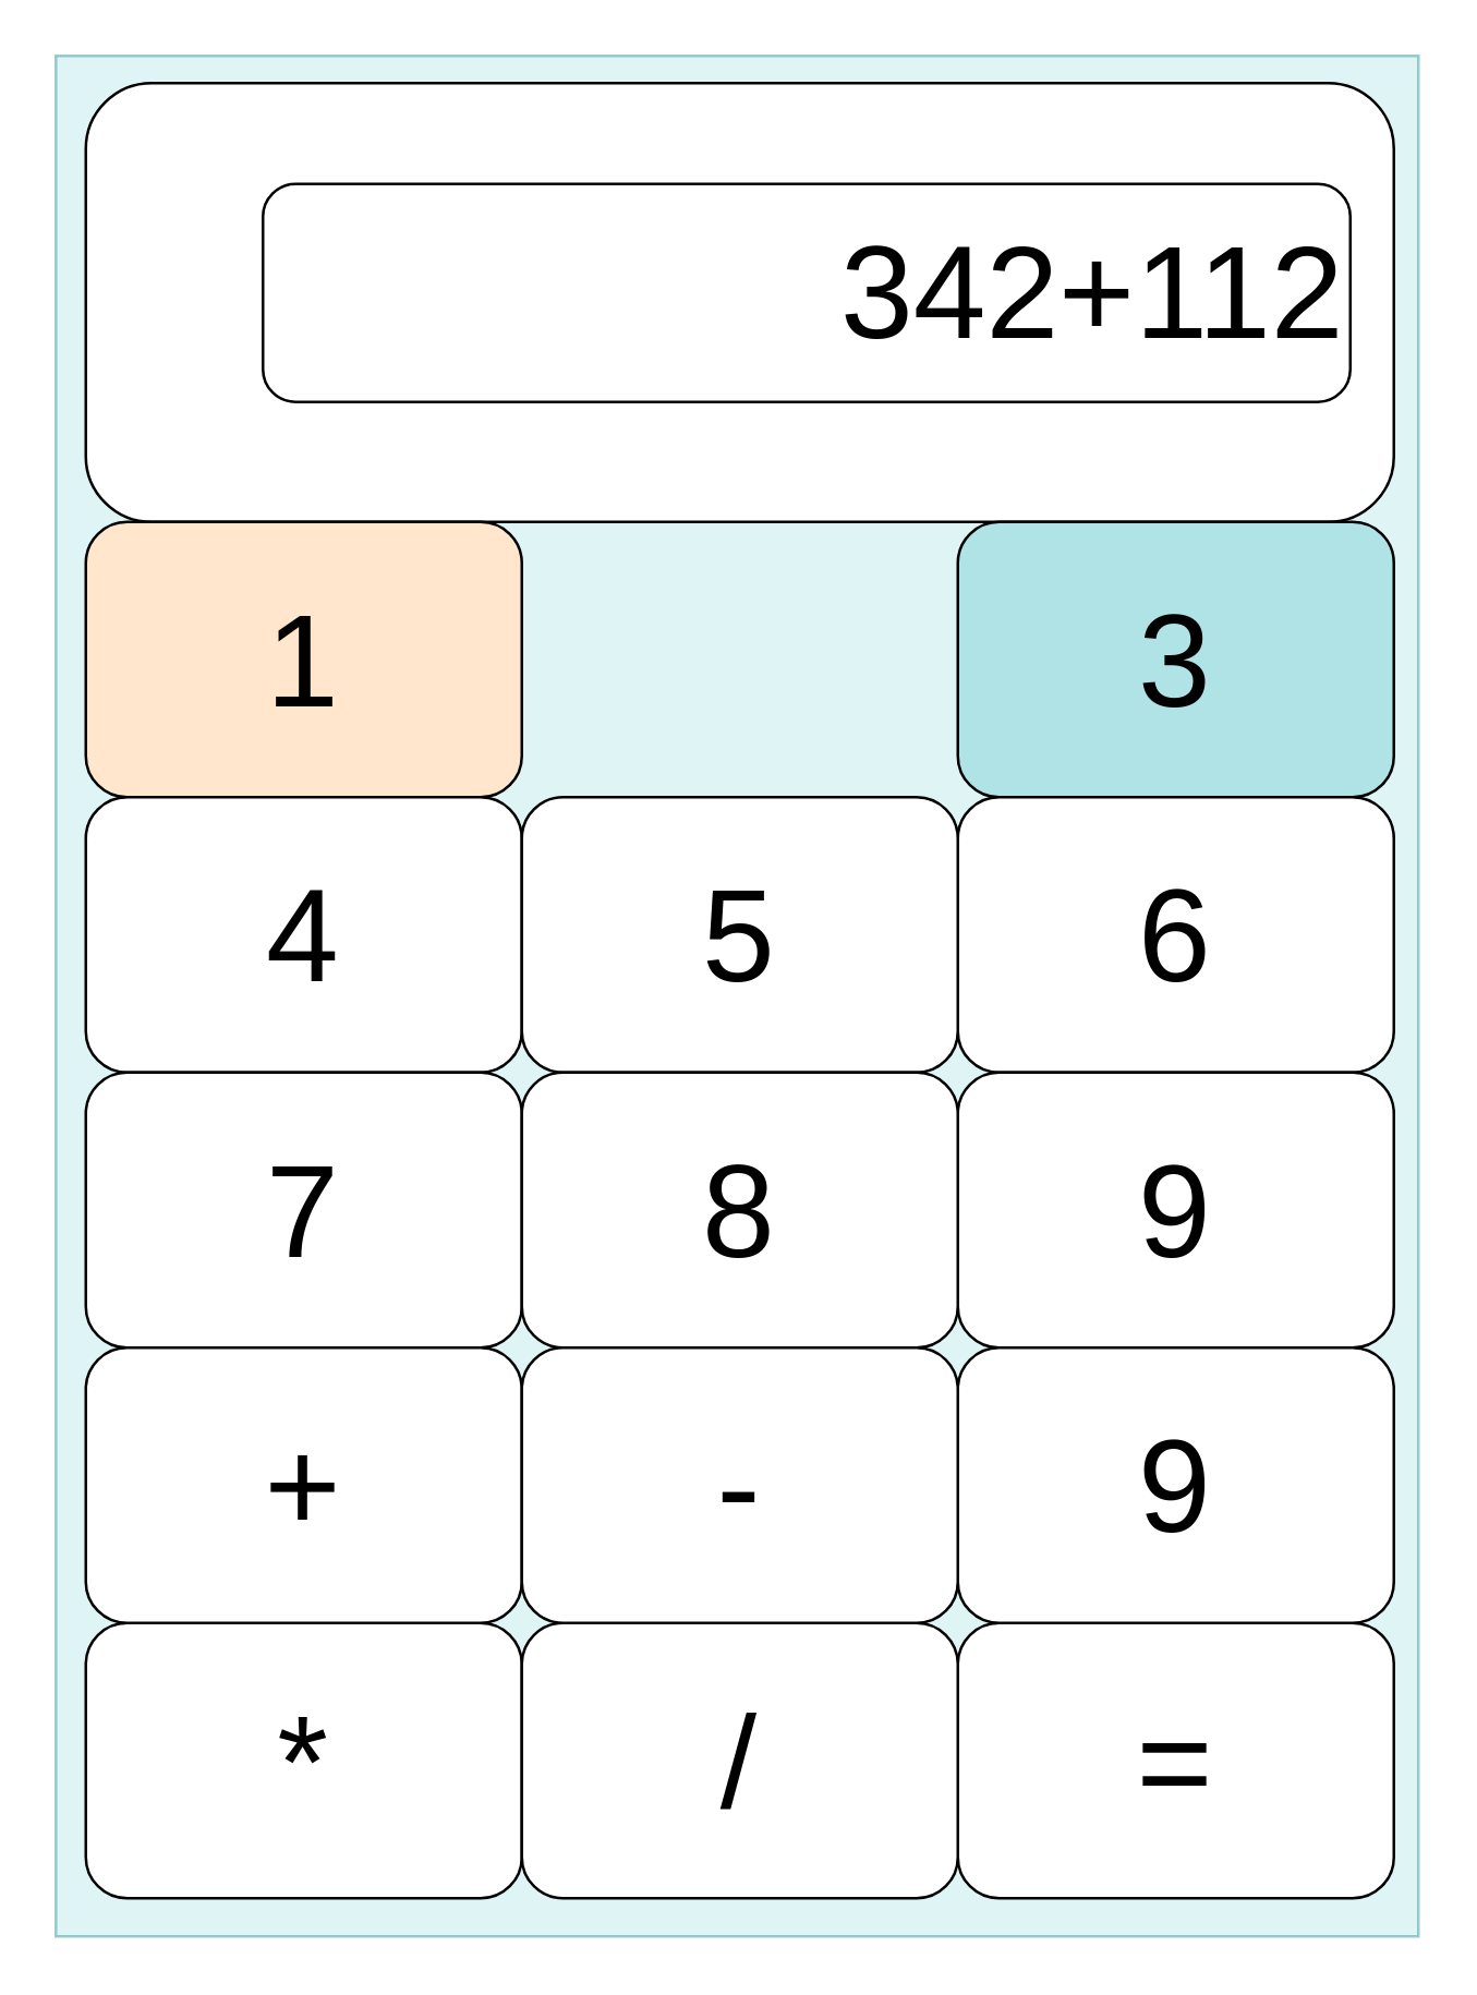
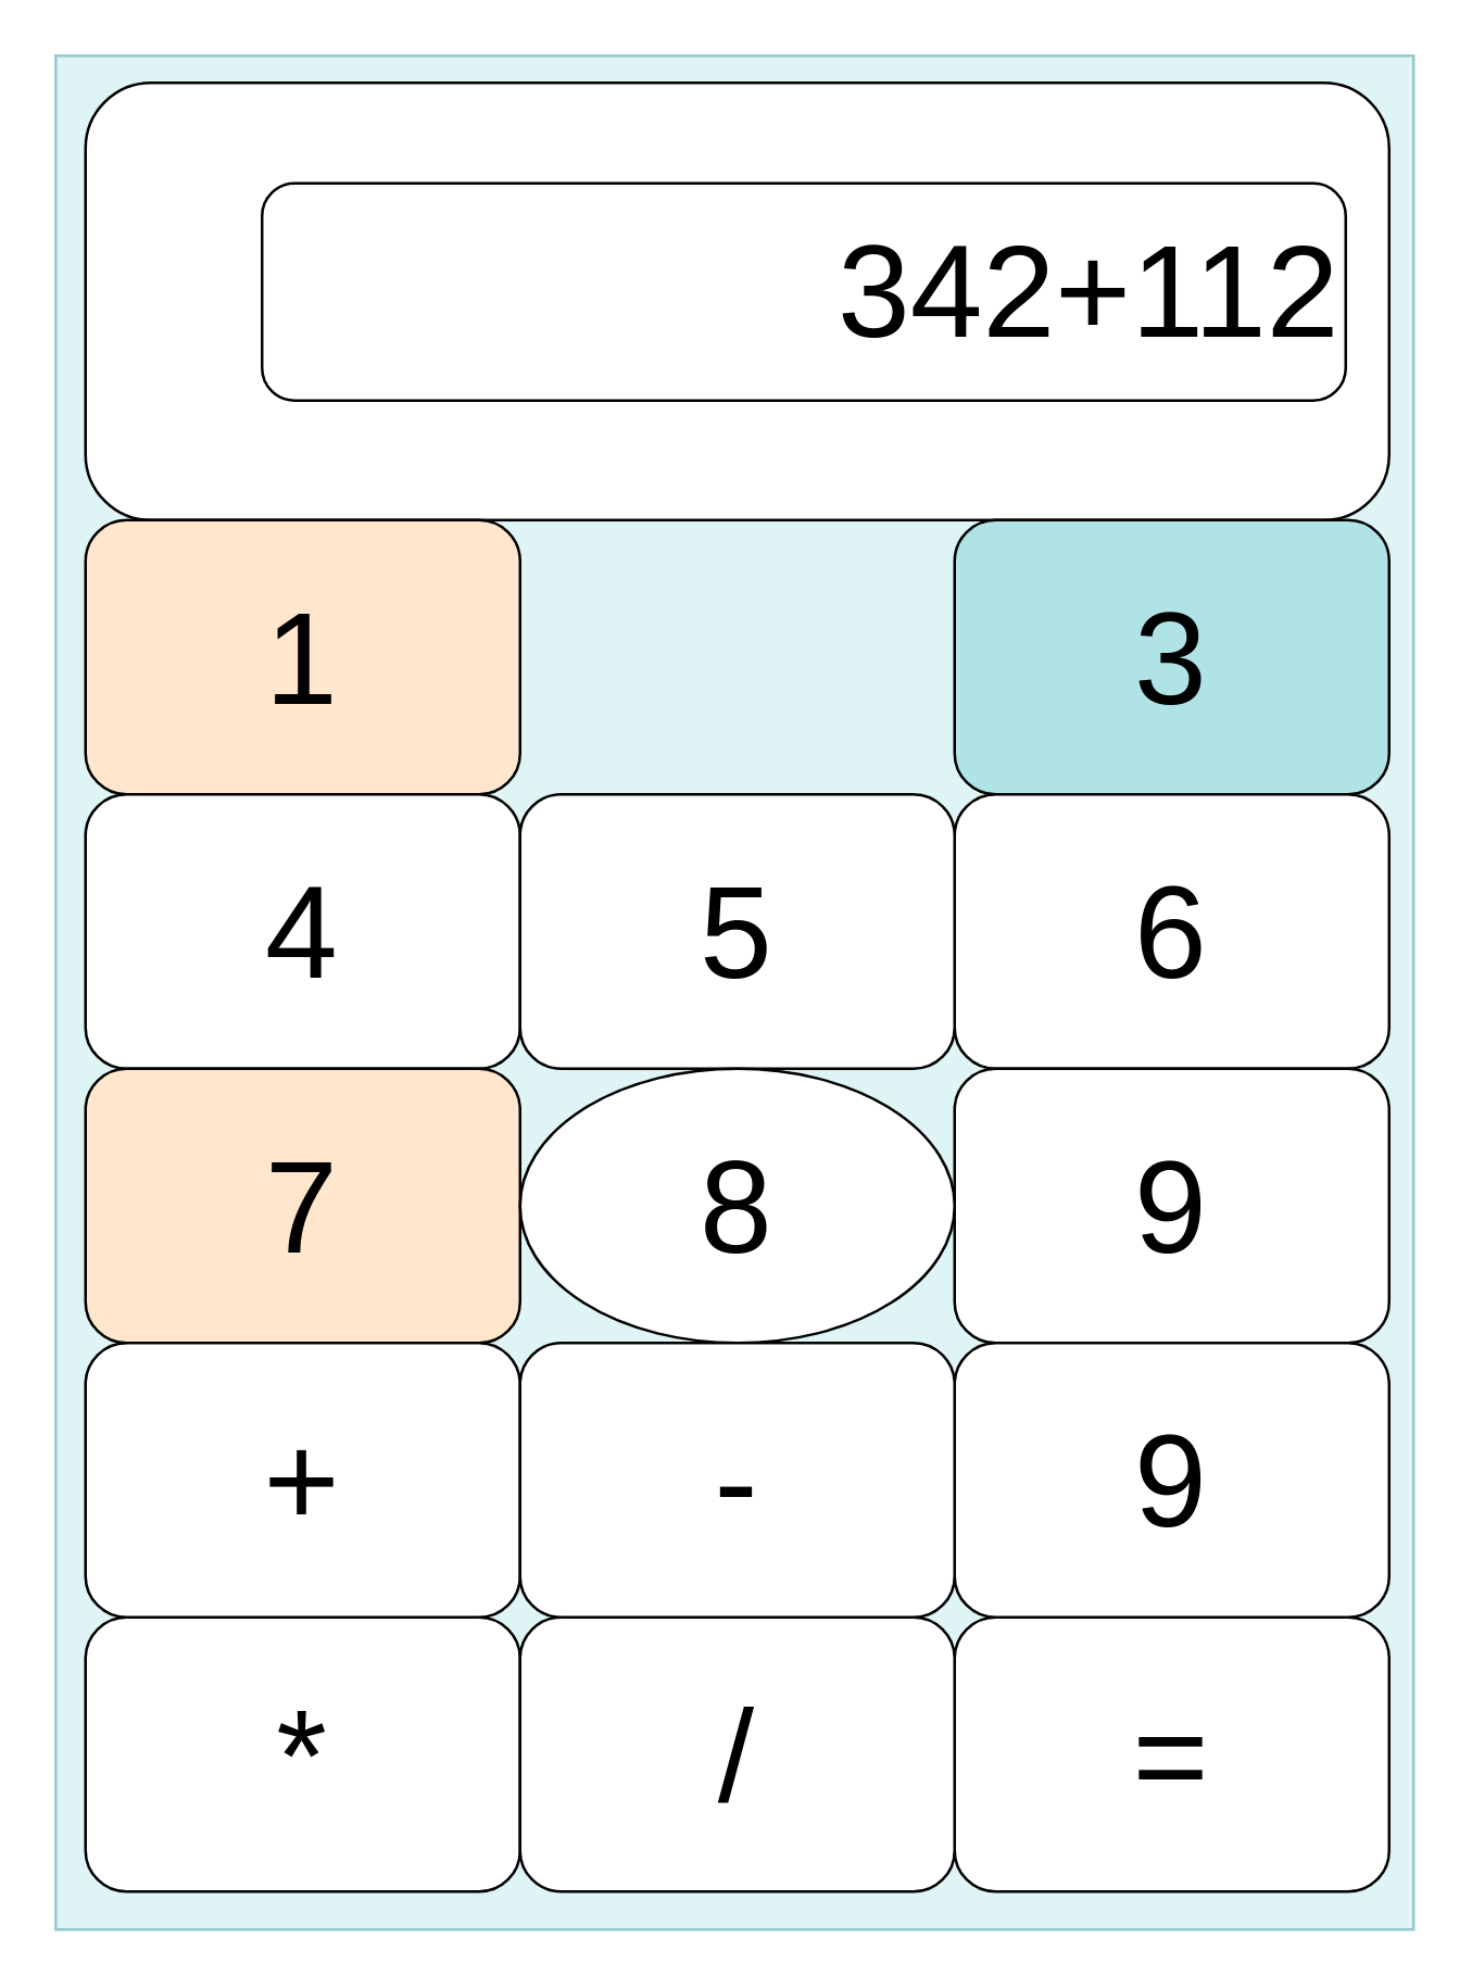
- <mxCell id="8" value="&lt;span style=&quot;font-size: 48px;&quot;&gt;7&lt;/span&gt;" style="rounded=1;whiteSpace=wrap;html=1;" parent="1" vertex="1"><mxGeometry x="31" y="393" width="160" height="101" as="geometry" /></mxCell>
+ <mxCell id="8" value="&lt;span style=&quot;font-size: 48px;&quot;&gt;7&lt;/span&gt;" style="rounded=1;whiteSpace=wrap;html=1;fillColor=#ffe6cc;" parent="1" vertex="1"><mxGeometry x="31" y="393" width="160" height="101" as="geometry" /></mxCell>
- <mxCell id="13" value="&lt;span style=&quot;font-size: 48px;&quot;&gt;8&lt;/span&gt;" style="rounded=1;whiteSpace=wrap;html=1;" parent="1" vertex="1"><mxGeometry x="191" y="393" width="160" height="101" as="geometry" /></mxCell>
+ <mxCell id="13" value="&lt;span style=&quot;font-size: 48px;&quot;&gt;8&lt;/span&gt;" style="ellipse;whiteSpace=wrap;html=1;" parent="1" vertex="1"><mxGeometry x="191" y="393" width="160" height="101" as="geometry" /></mxCell>
